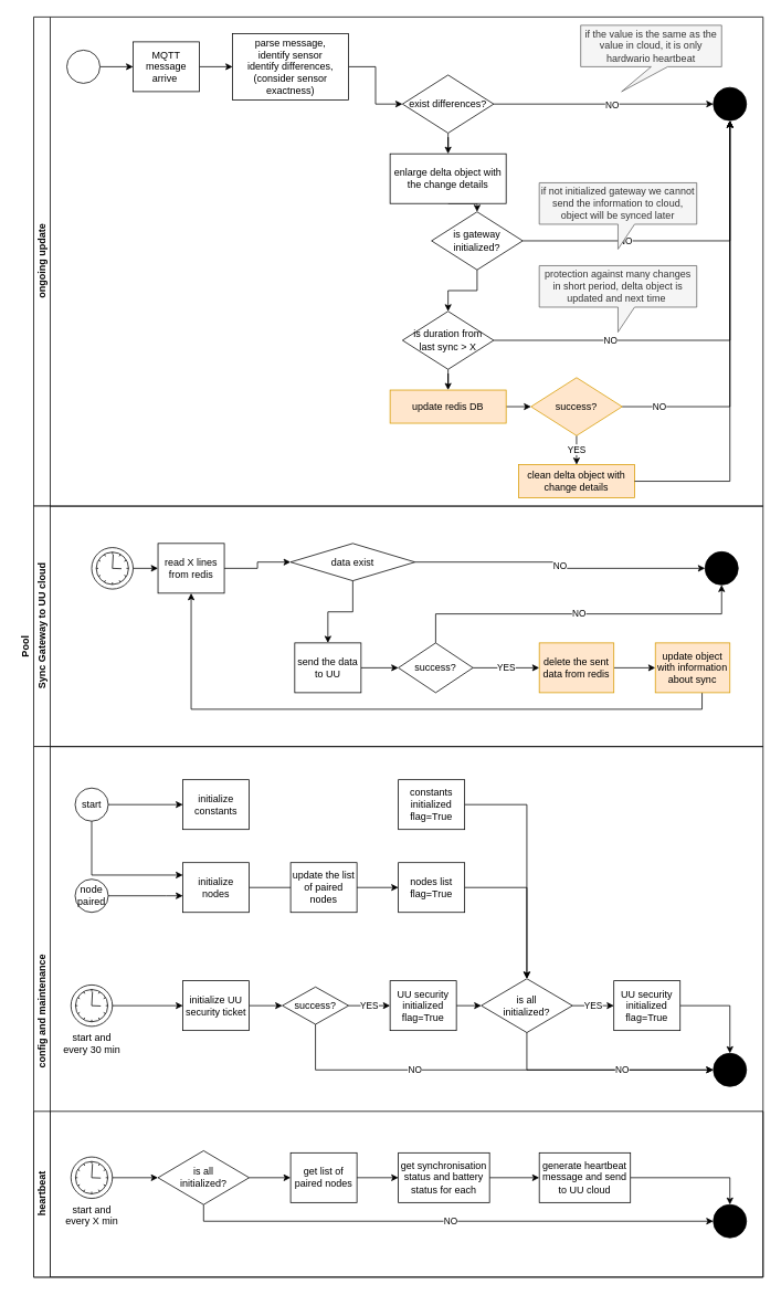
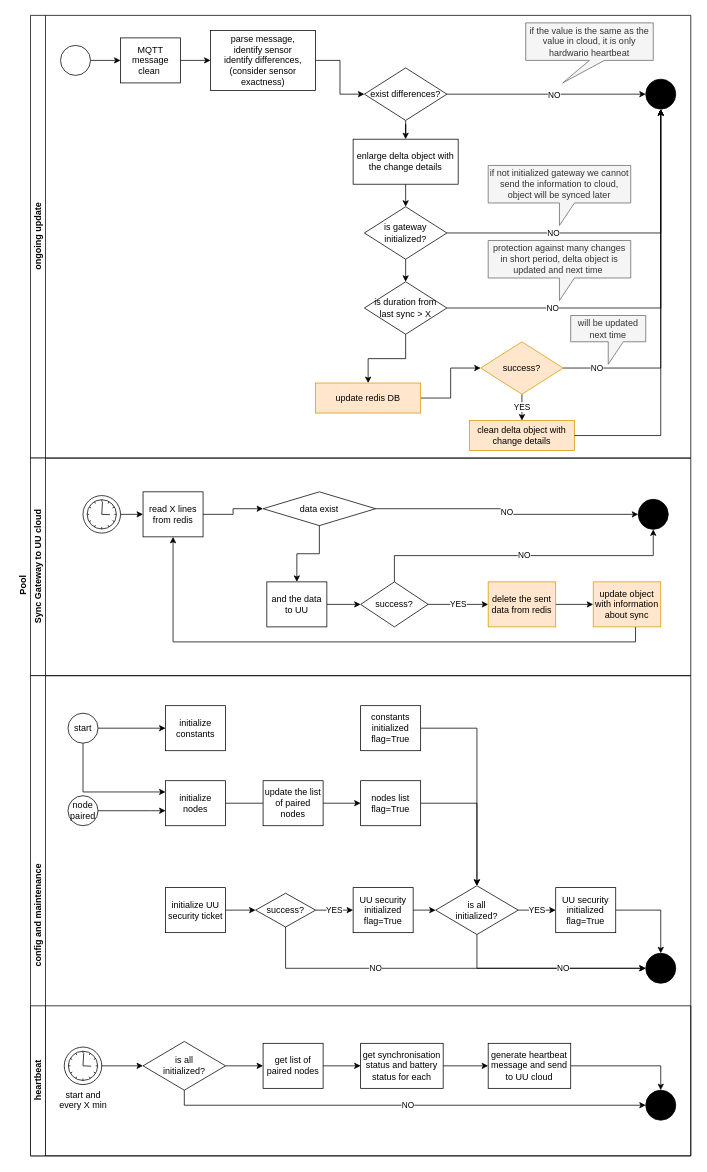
- <mxCell id="7" value="MQTT message arrive&amp;nbsp;" style="rounded=0;whiteSpace=wrap;html=1;fontFamily=Helvetica;fontSize=12;fontColor=#000000;align=center;" parent="3" vertex="1"><mxGeometry x="120" y="30" width="80" height="60" as="geometry" /></mxCell>
+ <mxCell id="7" value="MQTT message clean&amp;nbsp;" style="rounded=0;whiteSpace=wrap;html=1;fontFamily=Helvetica;fontSize=12;fontColor=#000000;align=center;" parent="3" vertex="1"><mxGeometry x="120" y="30" width="80" height="60" as="geometry" /></mxCell>
- <mxCell id="19" value="is gateway initialized?" style="rhombus;whiteSpace=wrap;html=1;fontFamily=Helvetica;fontSize=12;fontColor=#000000;align=center;" parent="3" vertex="1"><mxGeometry x="480" y="235" width="110" height="70" as="geometry" /></mxCell>
+ <mxCell id="19" value="is gateway initialized?" style="rhombus;whiteSpace=wrap;html=1;fontFamily=Helvetica;fontSize=12;fontColor=#000000;align=center;" parent="3" vertex="1"><mxGeometry x="445" y="255" width="110" height="70" as="geometry" /></mxCell>
+ <mxCell id="33" value="will be updated next time" style="shape=callout;whiteSpace=wrap;html=1;perimeter=calloutPerimeter;fillColor=#f5f5f5;strokeColor=#666666;fontColor=#333333;" vertex="1" parent="3"><mxGeometry x="720" y="400" width="100" height="65" as="geometry" /></mxCell>
- <mxCell id="27" value="update redis DB" style="rounded=0;whiteSpace=wrap;html=1;fontFamily=Helvetica;fontSize=12;align=center;fillColor=#ffe6cc;strokeColor=#d79b00;" parent="3" vertex="1"><mxGeometry x="430" y="450" width="140" height="40" as="geometry" /></mxCell>
+ <mxCell id="27" value="update redis DB" style="rounded=0;whiteSpace=wrap;html=1;fontFamily=Helvetica;fontSize=12;align=center;fillColor=#ffe6cc;strokeColor=#d79b00;" parent="3" vertex="1"><mxGeometry x="380" y="490" width="140" height="40" as="geometry" /></mxCell>
- <mxCell id="40" value="send the data to UU" style="rounded=0;whiteSpace=wrap;html=1;fontFamily=Helvetica;fontSize=12;fontColor=#000000;align=center;" parent="34" vertex="1"><mxGeometry x="315" y="165" width="80" height="60" as="geometry" /></mxCell>
+ <mxCell id="40" value="and the data to UU" style="rounded=0;whiteSpace=wrap;html=1;fontFamily=Helvetica;fontSize=12;fontColor=#000000;align=center;" parent="34" vertex="1"><mxGeometry x="315" y="165" width="80" height="60" as="geometry" /></mxCell>
- <mxCell id="59" value="start and &lt;br&gt;every 30 min" style="shape=mxgraph.bpmn.shape;html=1;verticalLabelPosition=bottom;labelBackgroundColor=#ffffff;verticalAlign=top;align=center;perimeter=ellipsePerimeter;outlineConnect=0;outline=standard;symbol=timer;fillColor=none;" parent="52" vertex="1"><mxGeometry x="45" y="287.5" width="50" height="50" as="geometry" /></mxCell>
- <mxCell id="58" style="edgeStyle=orthogonalEdgeStyle;rounded=0;orthogonalLoop=1;jettySize=auto;html=1;exitX=1;exitY=0.5;exitDx=0;exitDy=0;entryX=0;entryY=0.5;entryDx=0;entryDy=0;" parent="52" source="59" target="54" edge="1"><mxGeometry relative="1" as="geometry" /></mxCell>
